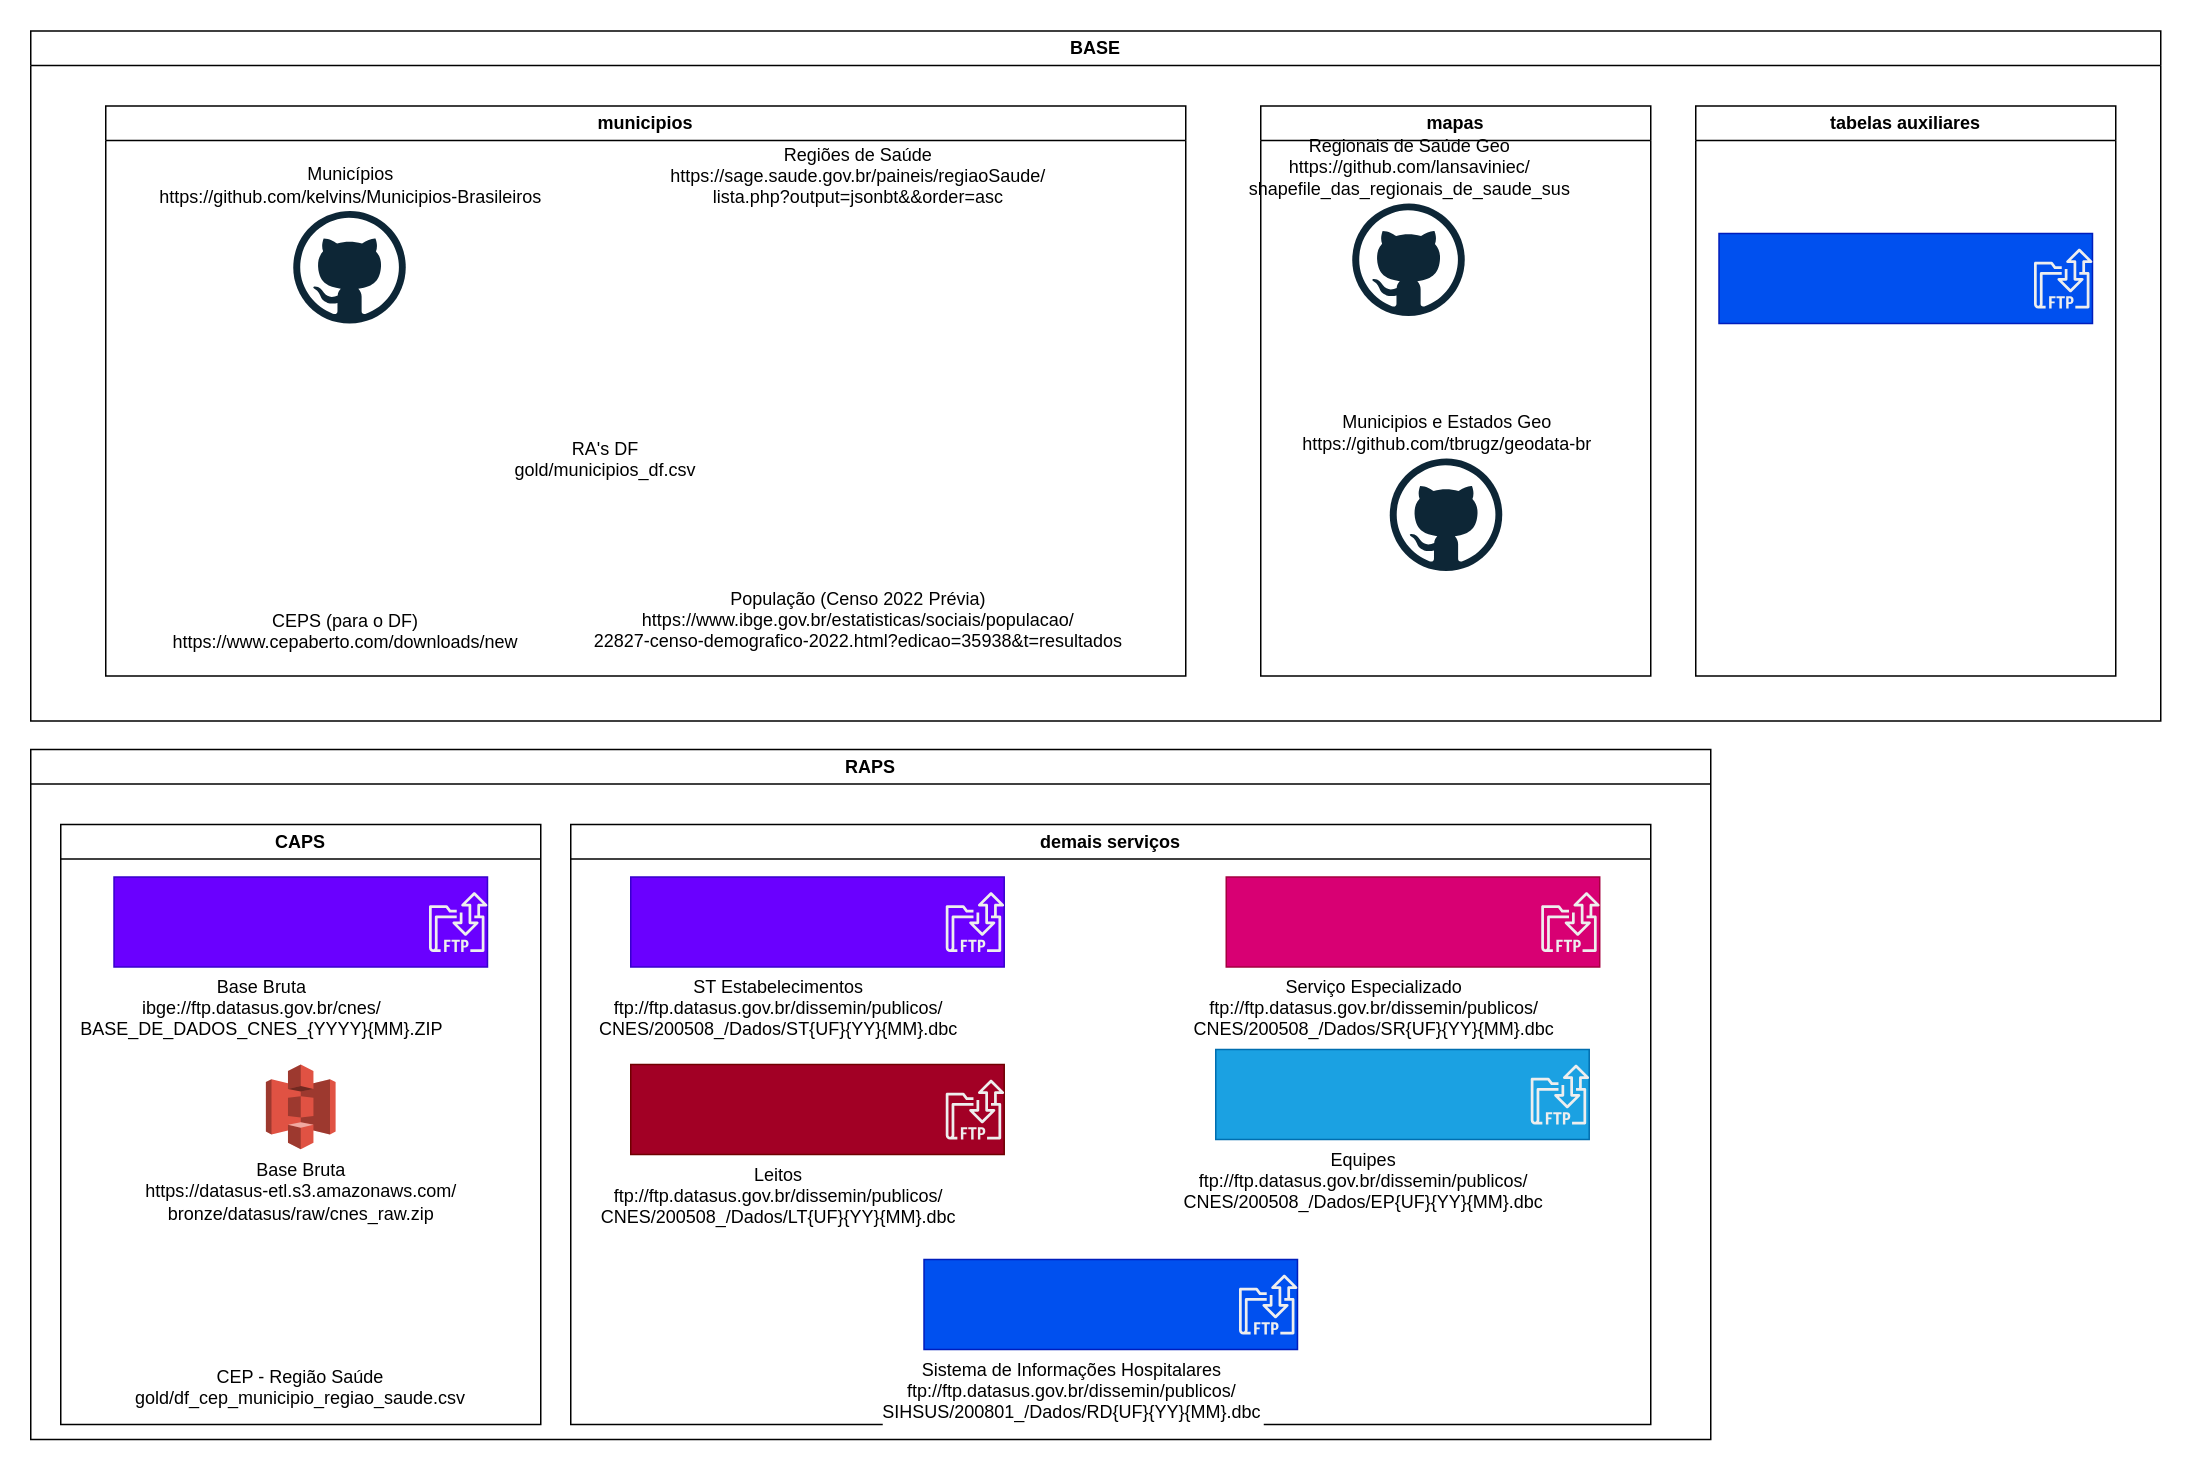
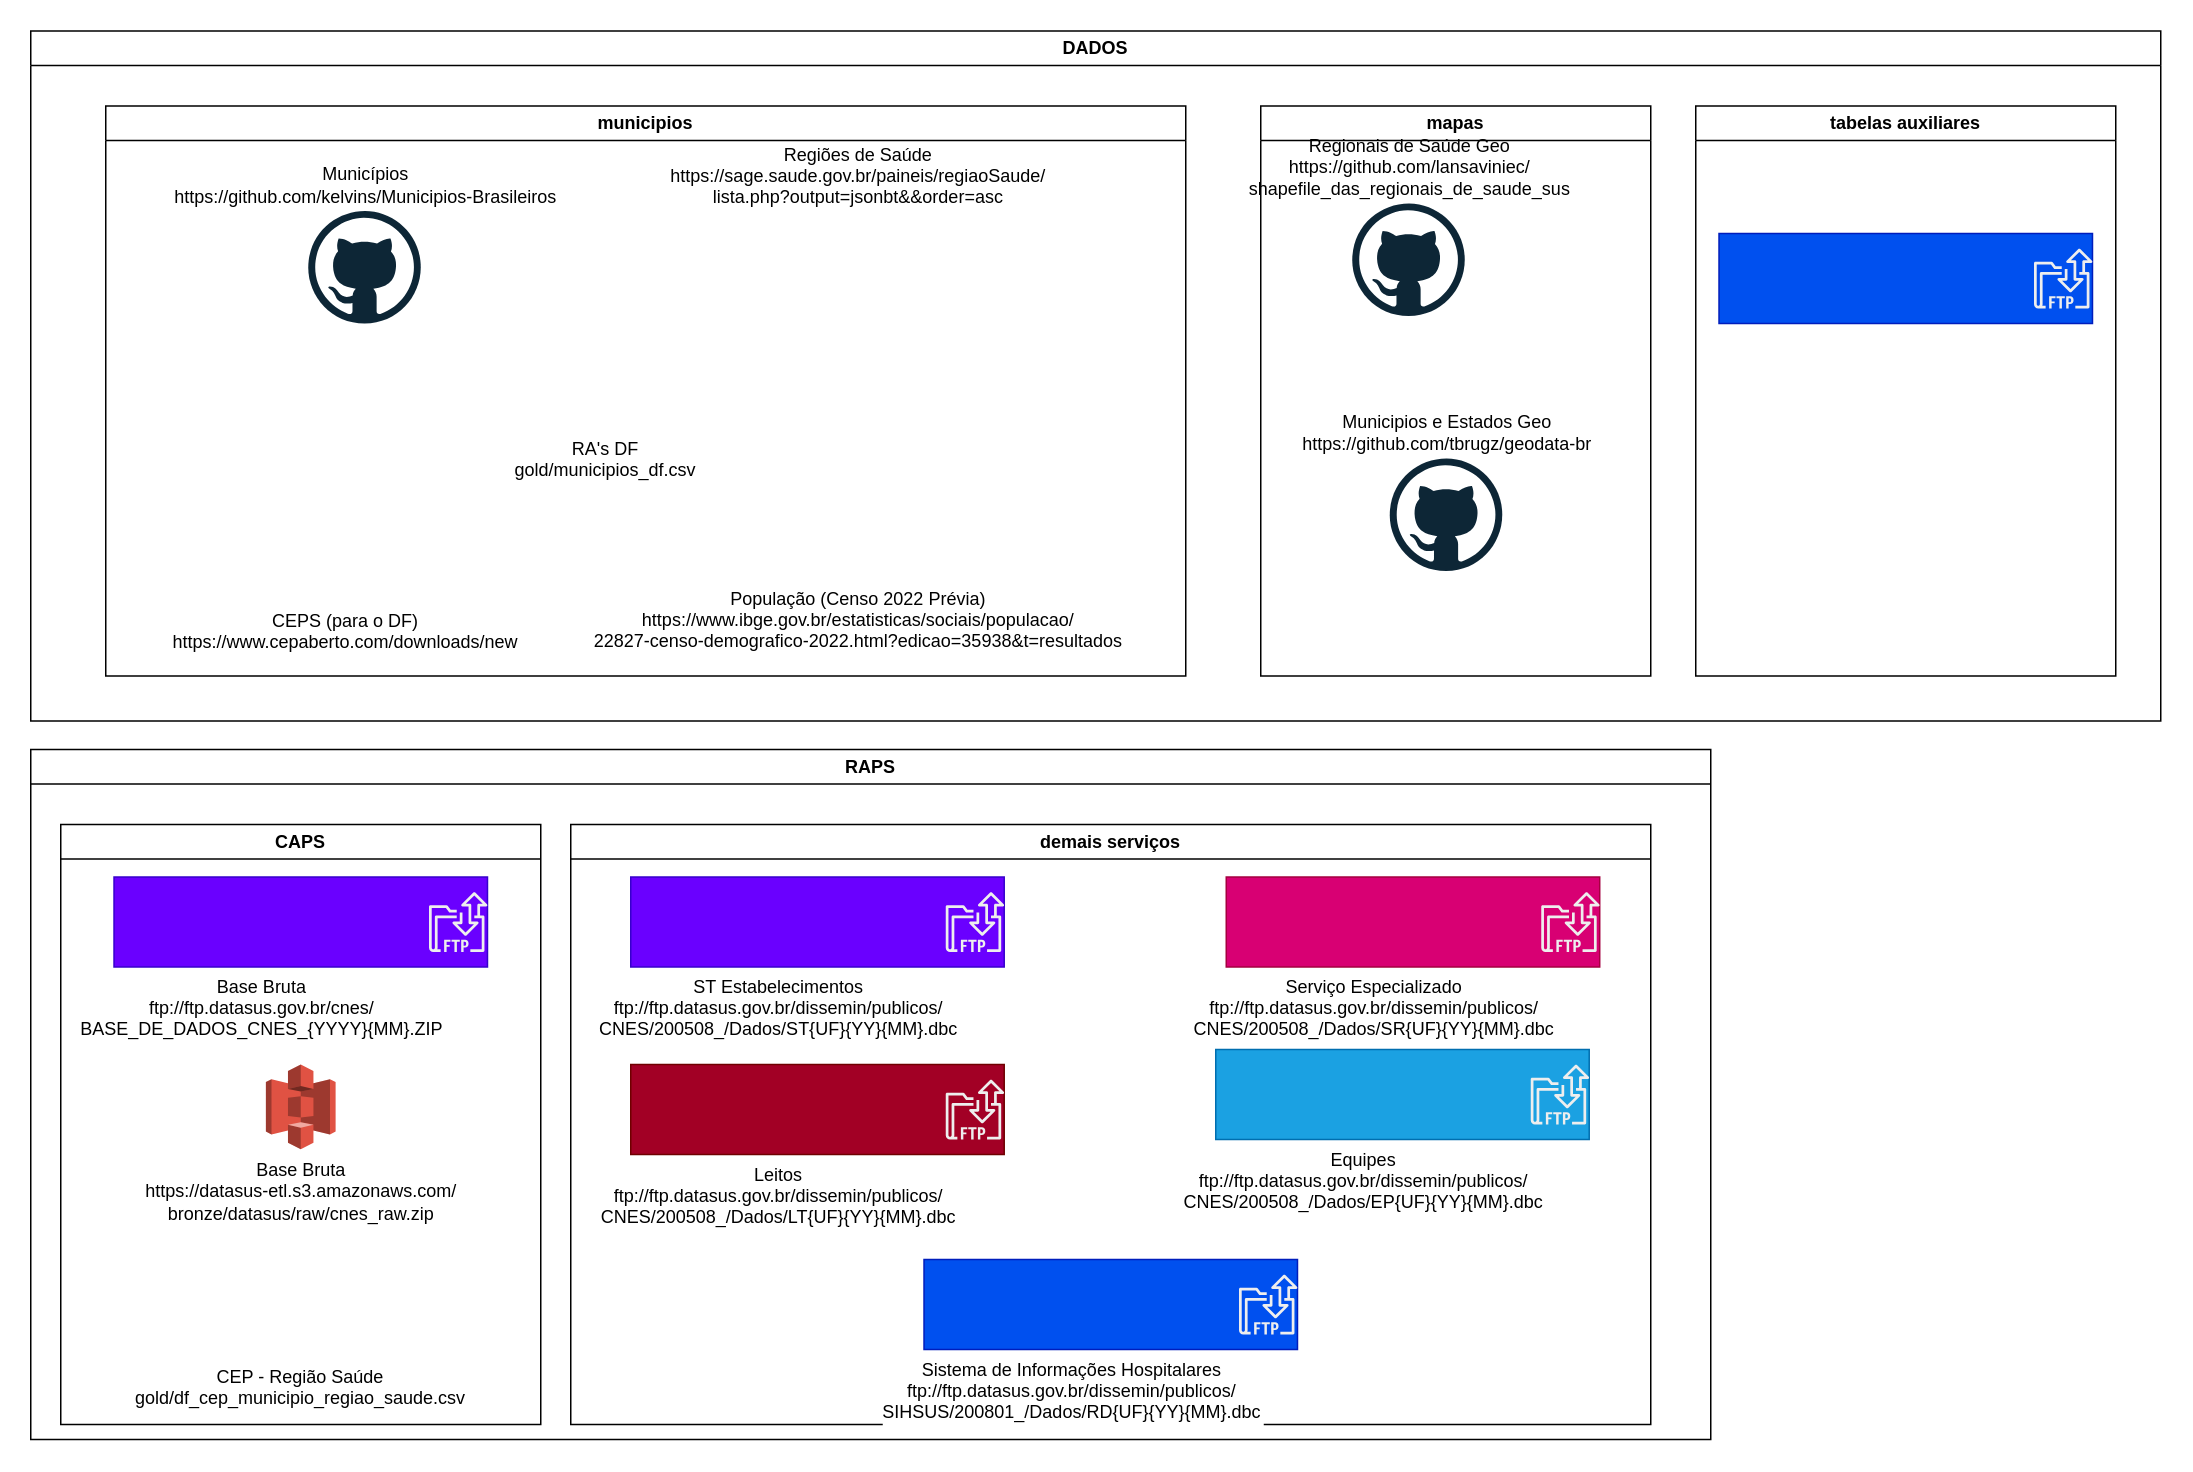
- <mxCell id="2" value="BASE" style="swimlane;whiteSpace=wrap;html=1;startSize=23;" parent="1" vertex="1"><mxGeometry x="20" y="20" width="1420" height="460" as="geometry" /></mxCell>
+ <mxCell id="2" value="DADOS" style="swimlane;whiteSpace=wrap;html=1;startSize=23;" parent="1" vertex="1"><mxGeometry x="20" y="20" width="1420" height="460" as="geometry" /></mxCell>
- <mxCell id="6" value="Municípios&lt;br&gt;https://github.com/kelvins/Municipios-Brasileiros" style="dashed=0;outlineConnect=0;html=1;align=center;labelPosition=center;verticalLabelPosition=top;verticalAlign=bottom;shape=mxgraph.weblogos.github" parent="3" vertex="1"><mxGeometry x="125" y="70" width="75" height="75" as="geometry" /></mxCell>
+ <mxCell id="6" value="Municípios&lt;br&gt;https://github.com/kelvins/Municipios-Brasileiros" style="dashed=0;outlineConnect=0;html=1;align=center;labelPosition=center;verticalLabelPosition=top;verticalAlign=bottom;shape=mxgraph.weblogos.github" parent="3" vertex="1"><mxGeometry x="135" y="70" width="75" height="75" as="geometry" /></mxCell>
- <mxCell id="21" value="Base Bruta&#10;ibge://ftp.datasus.gov.br/cnes/&#10;BASE_DE_DADOS_CNES_{YYYY}{MM}.ZIP" style="shape=image;verticalLabelPosition=bottom;labelBackgroundColor=default;verticalAlign=top;aspect=fixed;imageAspect=0;image=https://datasus.saude.gov.br/wp-content/uploads/2019/08/MArca-DATASUS-2-1024x311.png;" parent="19" vertex="1"><mxGeometry width="197.47" height="60" as="geometry" /></mxCell>
+ <mxCell id="21" value="Base Bruta&#10;ftp://ftp.datasus.gov.br/cnes/&#10;BASE_DE_DADOS_CNES_{YYYY}{MM}.ZIP" style="shape=image;verticalLabelPosition=bottom;labelBackgroundColor=default;verticalAlign=top;aspect=fixed;imageAspect=0;image=https://datasus.saude.gov.br/wp-content/uploads/2019/08/MArca-DATASUS-2-1024x311.png;" parent="19" vertex="1"><mxGeometry width="197.47" height="60" as="geometry" /></mxCell>
